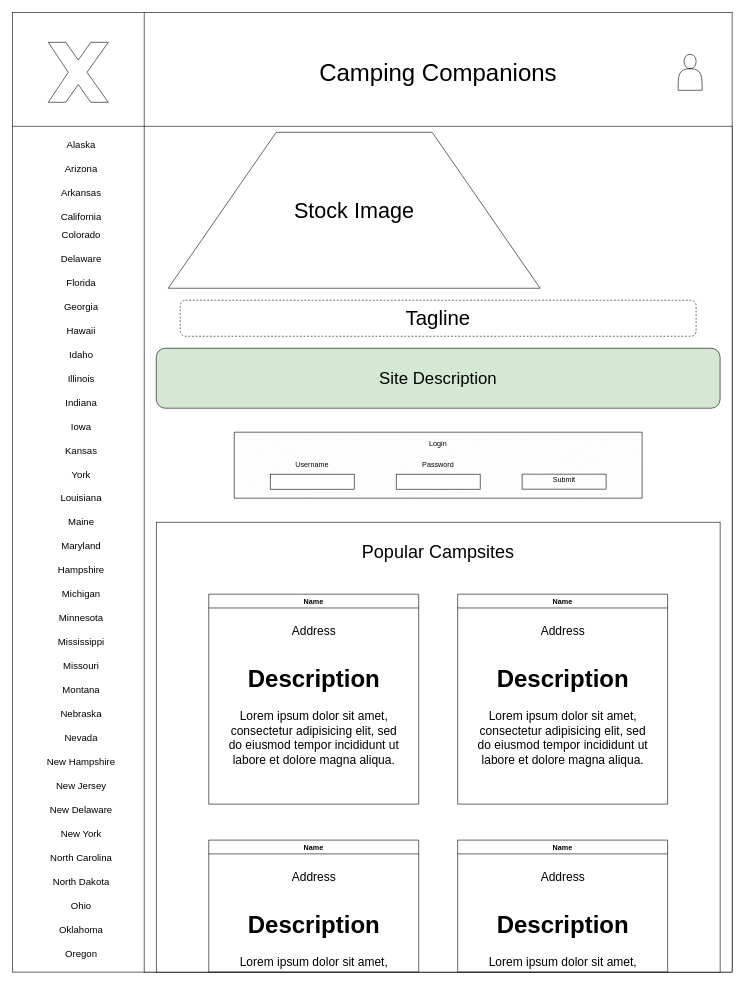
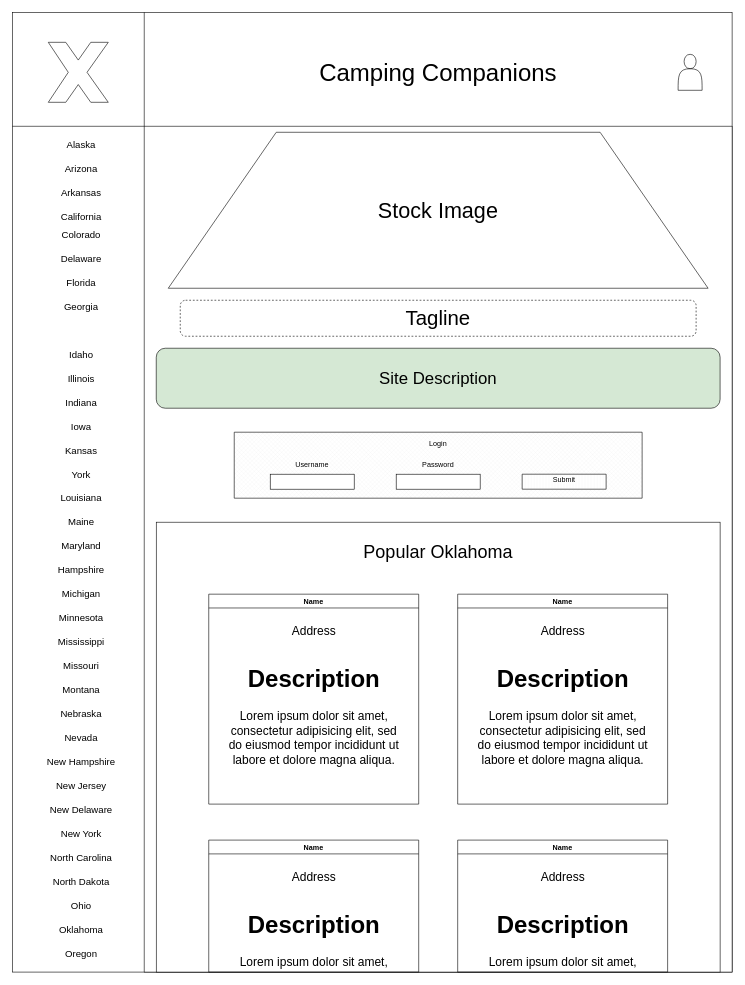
- <mxCell id="42" value="&lt;font style=&quot;font-size: 36px&quot;&gt;Stock Image&lt;/font&gt;" style="shape=trapezoid;perimeter=trapezoidPerimeter;whiteSpace=wrap;html=1;fixedSize=1;size=180;" vertex="1" parent="1"><mxGeometry x="280" y="220" width="620" height="260" as="geometry" /></mxCell>
+ <mxCell id="42" value="&lt;font style=&quot;font-size: 36px&quot;&gt;Stock Image&lt;/font&gt;" style="shape=trapezoid;perimeter=trapezoidPerimeter;whiteSpace=wrap;html=1;fixedSize=1;size=180;" vertex="1" parent="1"><mxGeometry x="280" y="220" width="900" height="260" as="geometry" /></mxCell>
- <mxCell id="11" value="&lt;font style=&quot;font-size: 16px&quot;&gt;Hawaii&lt;/font&gt;" style="text;html=1;strokeColor=none;fillColor=none;align=center;verticalAlign=middle;whiteSpace=wrap;rounded=0;" vertex="1" parent="1"><mxGeometry x="80" y="530" width="110" height="40" as="geometry" /></mxCell>
- <mxCell id="54" value="Popular Campsites" style="text;html=1;strokeColor=none;fillColor=none;align=center;verticalAlign=middle;whiteSpace=wrap;rounded=0;fontSize=30;" vertex="1" parent="1"><mxGeometry x="455" y="870" width="550" height="100" as="geometry" /></mxCell>
+ <mxCell id="54" value="Popular Oklahoma" style="text;html=1;strokeColor=none;fillColor=none;align=center;verticalAlign=middle;whiteSpace=wrap;rounded=0;fontSize=30;" vertex="1" parent="1"><mxGeometry x="455" y="870" width="550" height="100" as="geometry" /></mxCell>
